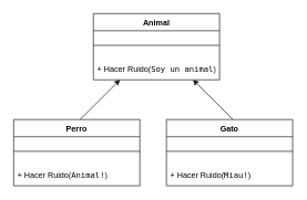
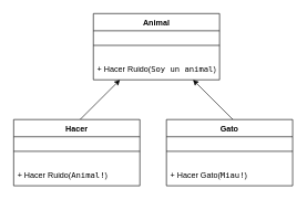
- <mxCell id="7" value="Perro" style="swimlane;fontStyle=1;align=center;verticalAlign=top;childLayout=stackLayout;horizontal=1;startSize=26;horizontalStack=0;resizeParent=1;resizeParentMax=0;resizeLast=0;collapsible=1;marginBottom=0;whiteSpace=wrap;html=1;" vertex="1" parent="1"><mxGeometry x="20" y="180" width="190" height="100" as="geometry" /></mxCell>
+ <mxCell id="7" value="Hacer" style="swimlane;fontStyle=1;align=center;verticalAlign=top;childLayout=stackLayout;horizontal=1;startSize=26;horizontalStack=0;resizeParent=1;resizeParentMax=0;resizeLast=0;collapsible=1;marginBottom=0;whiteSpace=wrap;html=1;" vertex="1" parent="1"><mxGeometry x="20" y="180" width="190" height="100" as="geometry" /></mxCell>
- <mxCell id="12" value="+ Hacer Ruido(&lt;code class=&quot;code-container&quot; role=&quot;text&quot;&gt;Miau!&lt;/code&gt;)" style="text;strokeColor=none;fillColor=none;align=left;verticalAlign=top;spacingLeft=4;spacingRight=4;overflow=hidden;rotatable=0;points=[[0,0.5],[1,0.5]];portConstraint=eastwest;whiteSpace=wrap;html=1;" vertex="1" parent="10"><mxGeometry y="70" width="190" height="30" as="geometry" /></mxCell>
+ <mxCell id="12" value="+ Hacer Gato(&lt;code class=&quot;code-container&quot; role=&quot;text&quot;&gt;Miau!&lt;/code&gt;)" style="text;strokeColor=none;fillColor=none;align=left;verticalAlign=top;spacingLeft=4;spacingRight=4;overflow=hidden;rotatable=0;points=[[0,0.5],[1,0.5]];portConstraint=eastwest;whiteSpace=wrap;html=1;" vertex="1" parent="10"><mxGeometry y="70" width="190" height="30" as="geometry" /></mxCell>
